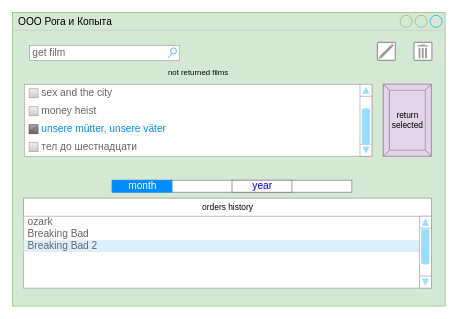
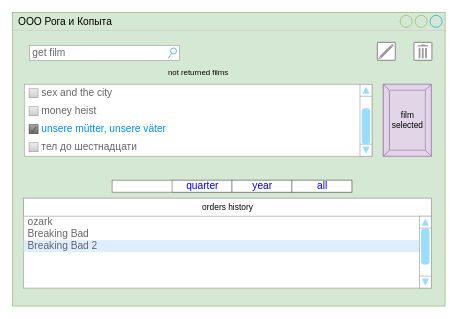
- <mxCell id="25" value="return &lt;br&gt;selected" style="labelPosition=center;verticalLabelPosition=middle;align=center;html=1;shape=mxgraph.basic.button;dx=10;fontSize=14;fillColor=#e1d5e7;strokeColor=#9673a6;" parent="1" vertex="1"><mxGeometry x="639" y="140" width="80" height="120" as="geometry" /></mxCell>
+ <mxCell id="25" value="film &lt;br&gt;selected" style="labelPosition=center;verticalLabelPosition=middle;align=center;html=1;shape=mxgraph.basic.button;dx=10;fontSize=14;fillColor=#e1d5e7;strokeColor=#9673a6;" parent="1" vertex="1"><mxGeometry x="639" y="140" width="80" height="120" as="geometry" /></mxCell>
- <mxCell id="11" value="month" style="strokeWidth=1;shadow=0;dashed=0;align=center;html=1;shape=mxgraph.mockup.text.rrect;rSize=0;fontSize=17;fontColor=#ffffff;fillColor=#008cff;strokeColor=#008cff;" parent="7" vertex="1"><mxGeometry width="100" height="20" as="geometry" /></mxCell>
+ <mxCell id="8" value="quarter" style="strokeColor=inherit;fillColor=inherit;gradientColor=inherit;strokeWidth=1;shadow=0;dashed=0;align=center;html=1;shape=mxgraph.mockup.text.rrect;rSize=0;fontSize=17;fontColor=#0000ff;" parent="7" vertex="1"><mxGeometry x="100" width="100" height="20" as="geometry" /></mxCell>
+ <mxCell id="10" value="all" style="strokeColor=inherit;fillColor=inherit;gradientColor=inherit;strokeWidth=1;shadow=0;dashed=0;align=center;html=1;shape=mxgraph.mockup.text.rrect;rSize=0;fontSize=17;fontColor=#0000ff;" parent="7" vertex="1"><mxGeometry x="300" width="100" height="20" as="geometry" /></mxCell>
